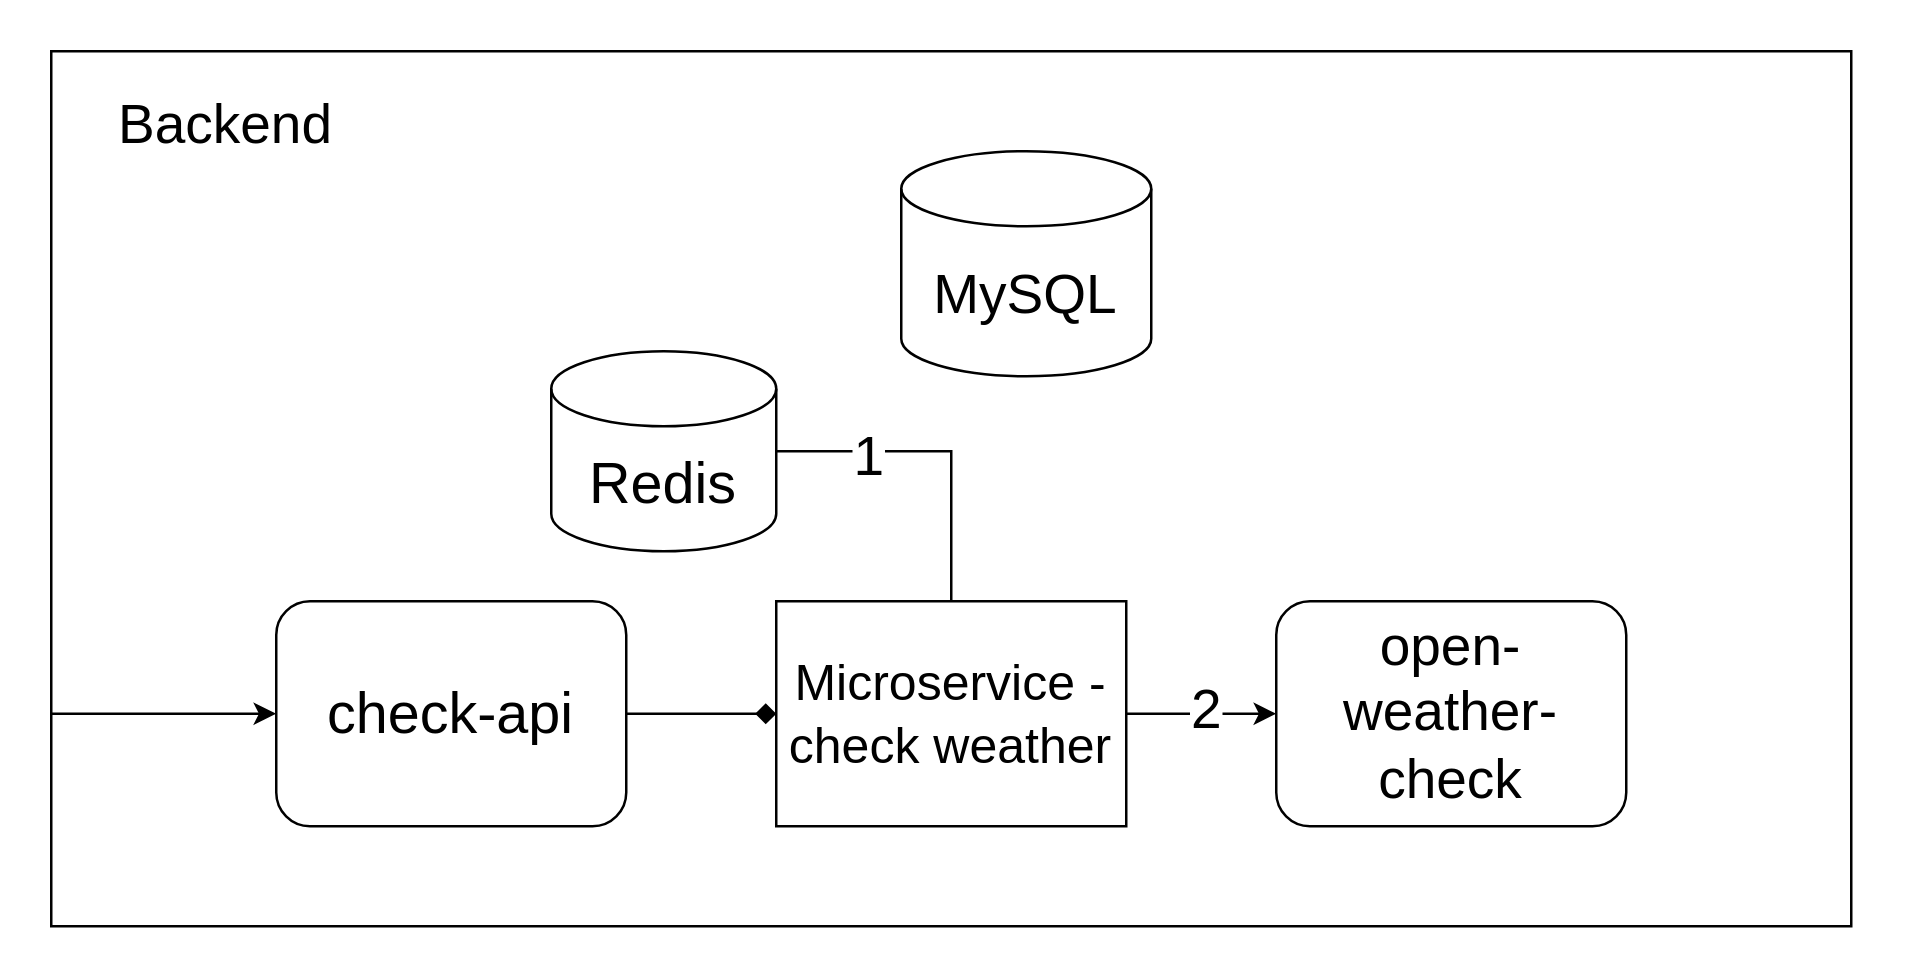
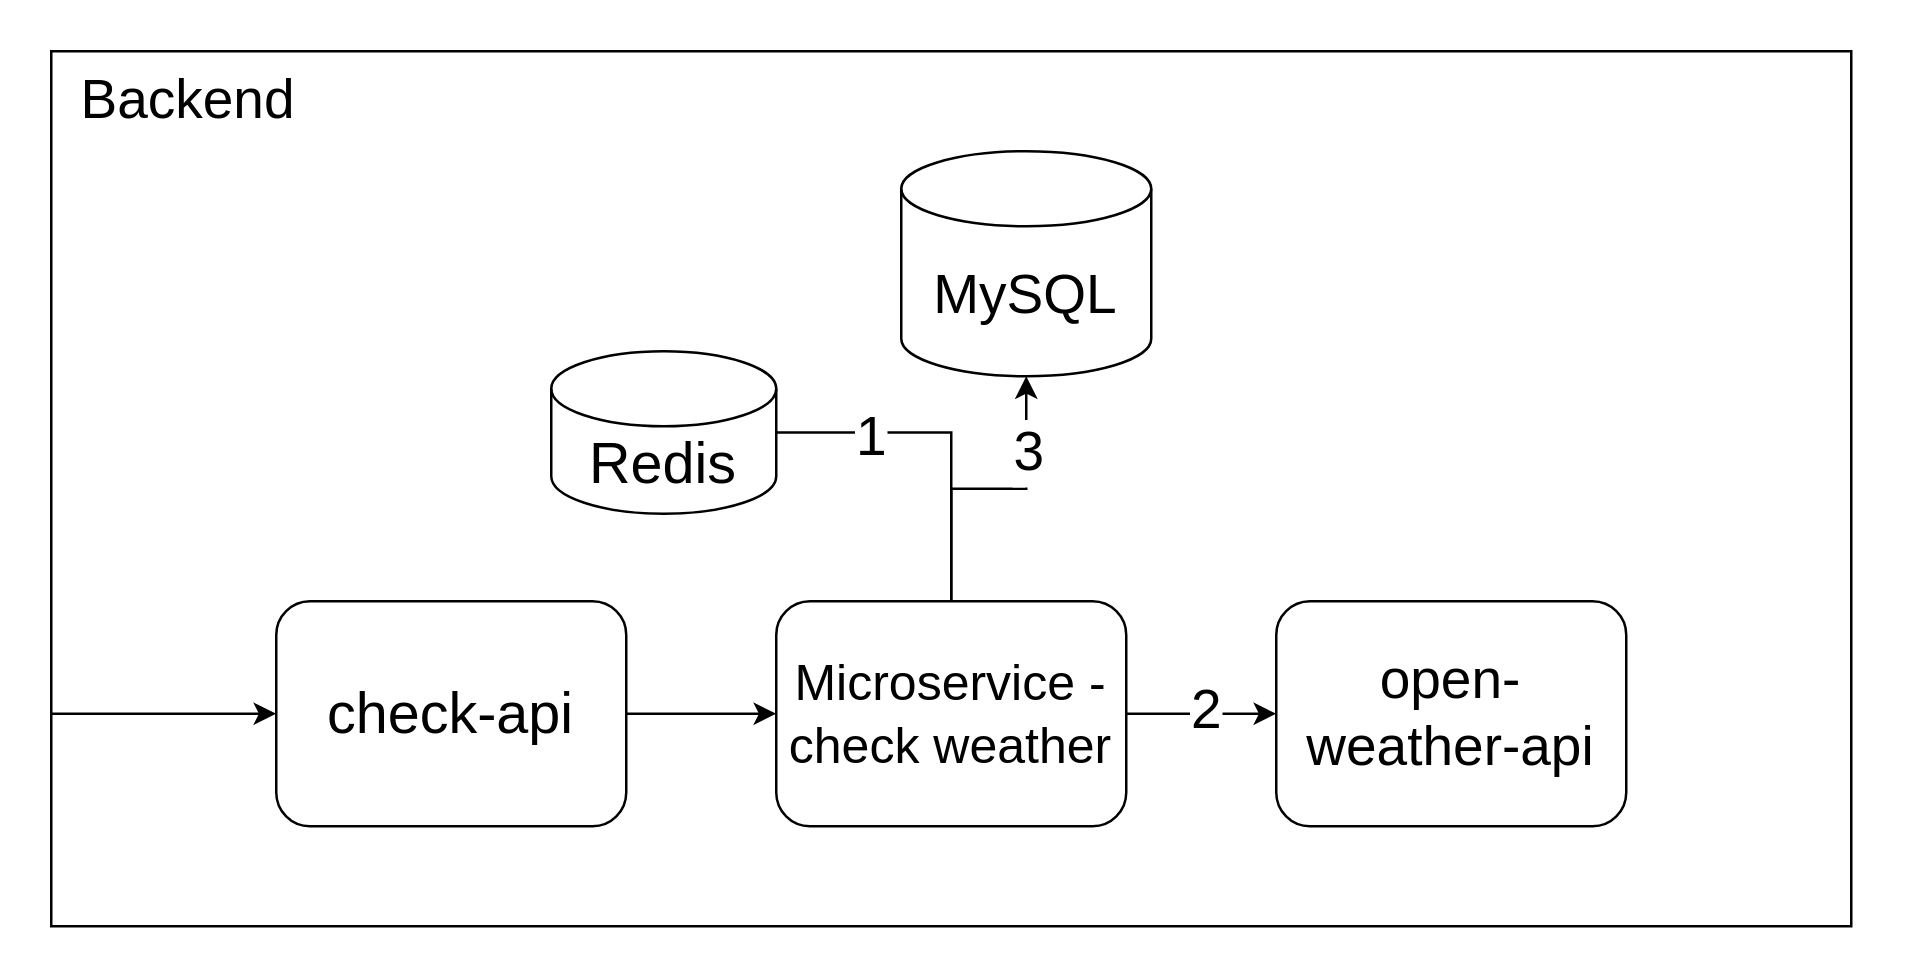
- <mxCell id="16" value="Backend" style="text;html=1;strokeColor=none;fillColor=none;align=center;verticalAlign=middle;whiteSpace=wrap;rounded=0;fontSize=22;" vertex="1" parent="1"><mxGeometry x="35" y="30" width="110" height="40" as="geometry" /></mxCell>
+ <mxCell id="16" value="Backend" style="text;html=1;strokeColor=none;fillColor=none;align=center;verticalAlign=middle;whiteSpace=wrap;rounded=0;fontSize=22;" vertex="1" parent="1"><mxGeometry x="20" y="20" width="110" height="40" as="geometry" /></mxCell>
- <mxCell id="4" value="&lt;font style=&quot;font-size: 23px;&quot;&gt;Redis&lt;/font&gt;" style="shape=cylinder3;whiteSpace=wrap;html=1;boundedLbl=1;backgroundOutline=1;size=15;" vertex="1" parent="1"><mxGeometry x="220" y="140" width="90" height="80" as="geometry" /></mxCell>
+ <mxCell id="4" value="&lt;font style=&quot;font-size: 23px;&quot;&gt;Redis&lt;/font&gt;" style="shape=cylinder3;whiteSpace=wrap;html=1;boundedLbl=1;backgroundOutline=1;size=15;" vertex="1" parent="1"><mxGeometry x="220" y="140" width="90" height="65" as="geometry" /></mxCell>
+ <mxCell id="5" style="edgeStyle=orthogonalEdgeStyle;rounded=0;orthogonalLoop=1;jettySize=auto;html=1;entryX=0.5;entryY=1;entryDx=0;entryDy=0;entryPerimeter=0;fontSize=17;" edge="1" parent="1" source="11" target="3"><mxGeometry relative="1" as="geometry" /></mxCell>
+ <mxCell id="6" value="3" style="edgeLabel;html=1;align=center;verticalAlign=middle;resizable=0;points=[];fontSize=22;" vertex="1" connectable="0" parent="5"><mxGeometry x="0.54" y="-2" relative="1" as="geometry"><mxPoint x="-2" y="2" as="offset" /></mxGeometry></mxCell>
- <mxCell id="13" style="edgeStyle=orthogonalEdgeStyle;rounded=0;orthogonalLoop=1;jettySize=auto;html=1;entryX=0;entryY=0.5;entryDx=0;entryDy=0;fontSize=17;endArrow=diamond;" edge="1" parent="1" source="14" target="11"><mxGeometry relative="1" as="geometry" /></mxCell>
+ <mxCell id="13" style="edgeStyle=orthogonalEdgeStyle;rounded=0;orthogonalLoop=1;jettySize=auto;html=1;entryX=0;entryY=0.5;entryDx=0;entryDy=0;fontSize=17;" edge="1" parent="1" source="14" target="11"><mxGeometry relative="1" as="geometry" /></mxCell>
- <mxCell id="11" value="&lt;font style=&quot;font-size: 20px;&quot;&gt;Microservice - check weather&lt;/font&gt;" style="whiteSpace=wrap;html=1;fontSize=17;rounded=0;" vertex="1" parent="1"><mxGeometry x="310" y="240" width="140" height="90" as="geometry" /></mxCell>
+ <mxCell id="11" value="&lt;font style=&quot;font-size: 20px;&quot;&gt;Microservice - check weather&lt;/font&gt;" style="rounded=1;whiteSpace=wrap;html=1;fontSize=17;" vertex="1" parent="1"><mxGeometry x="310" y="240" width="140" height="90" as="geometry" /></mxCell>
- <mxCell id="12" value="&lt;font style=&quot;font-size: 22px;&quot;&gt;open-weather-check&lt;/font&gt;" style="rounded=1;whiteSpace=wrap;html=1;fontSize=17;" vertex="1" parent="1"><mxGeometry x="510" y="240" width="140" height="90" as="geometry" /></mxCell>
+ <mxCell id="12" value="&lt;font style=&quot;font-size: 22px;&quot;&gt;open-weather-api&lt;/font&gt;" style="rounded=1;whiteSpace=wrap;html=1;fontSize=17;" vertex="1" parent="1"><mxGeometry x="510" y="240" width="140" height="90" as="geometry" /></mxCell>
